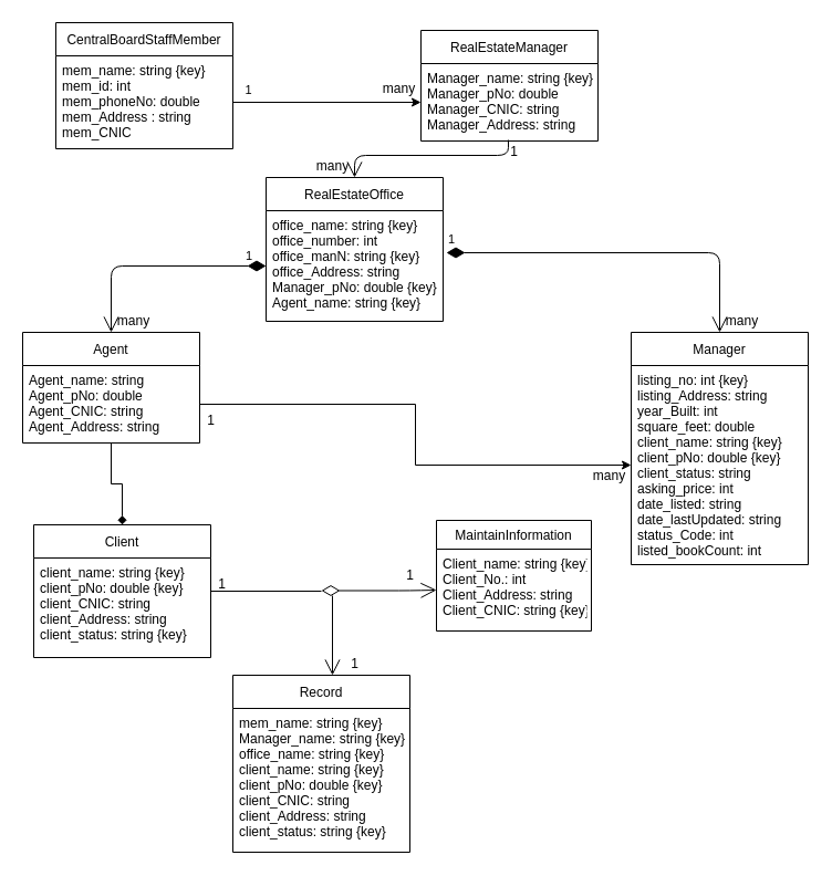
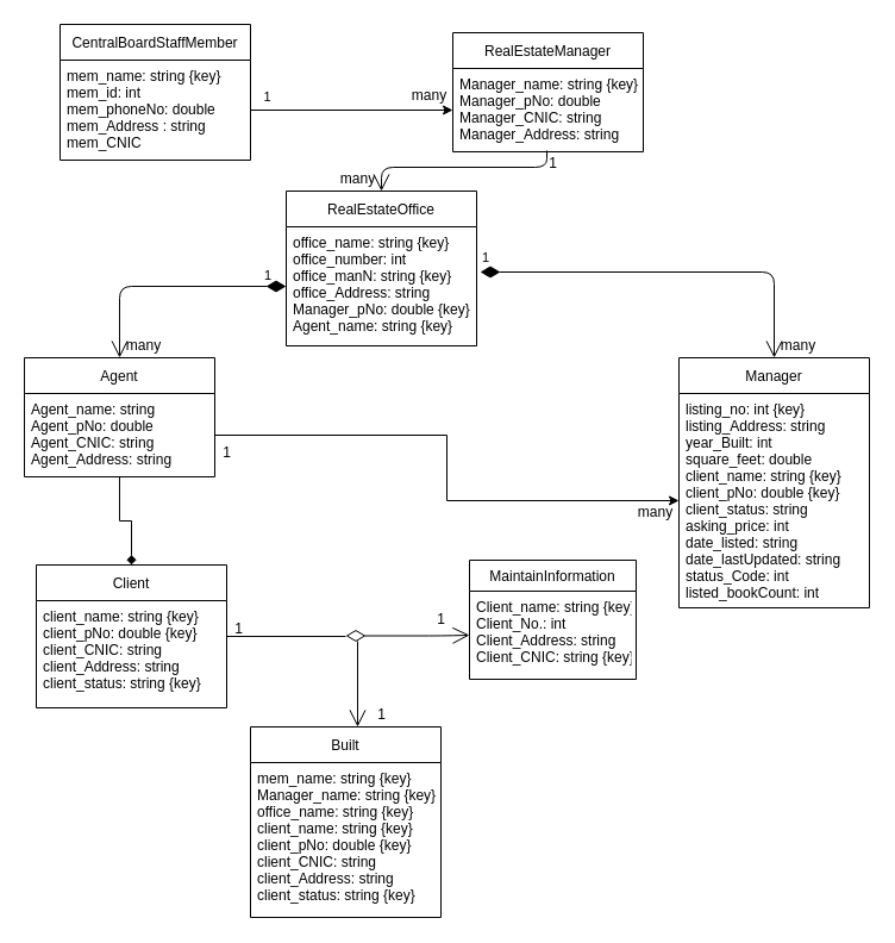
- <mxCell id="24" value="Record" style="swimlane;fontStyle=0;childLayout=stackLayout;horizontal=1;startSize=30;fillColor=none;horizontalStack=0;resizeParent=1;resizeParentMax=0;resizeLast=0;collapsible=1;marginBottom=0;" vertex="1" parent="1"><mxGeometry x="210" y="610" width="160" height="160" as="geometry" /></mxCell>
+ <mxCell id="24" value="Built" style="swimlane;fontStyle=0;childLayout=stackLayout;horizontal=1;startSize=30;fillColor=none;horizontalStack=0;resizeParent=1;resizeParentMax=0;resizeLast=0;collapsible=1;marginBottom=0;" vertex="1" parent="1"><mxGeometry x="210" y="610" width="160" height="160" as="geometry" /></mxCell>
